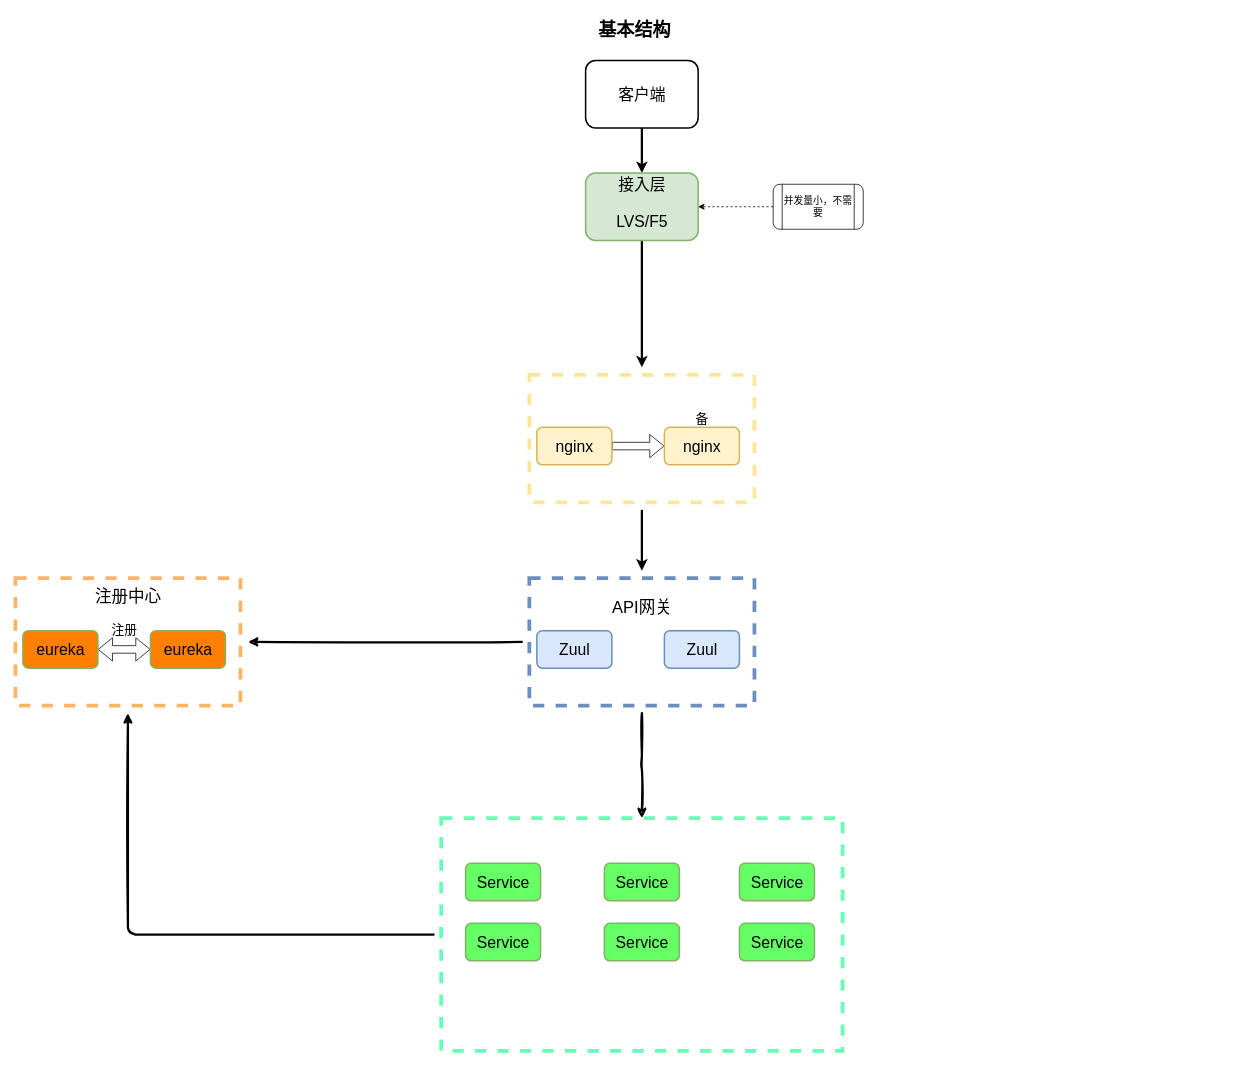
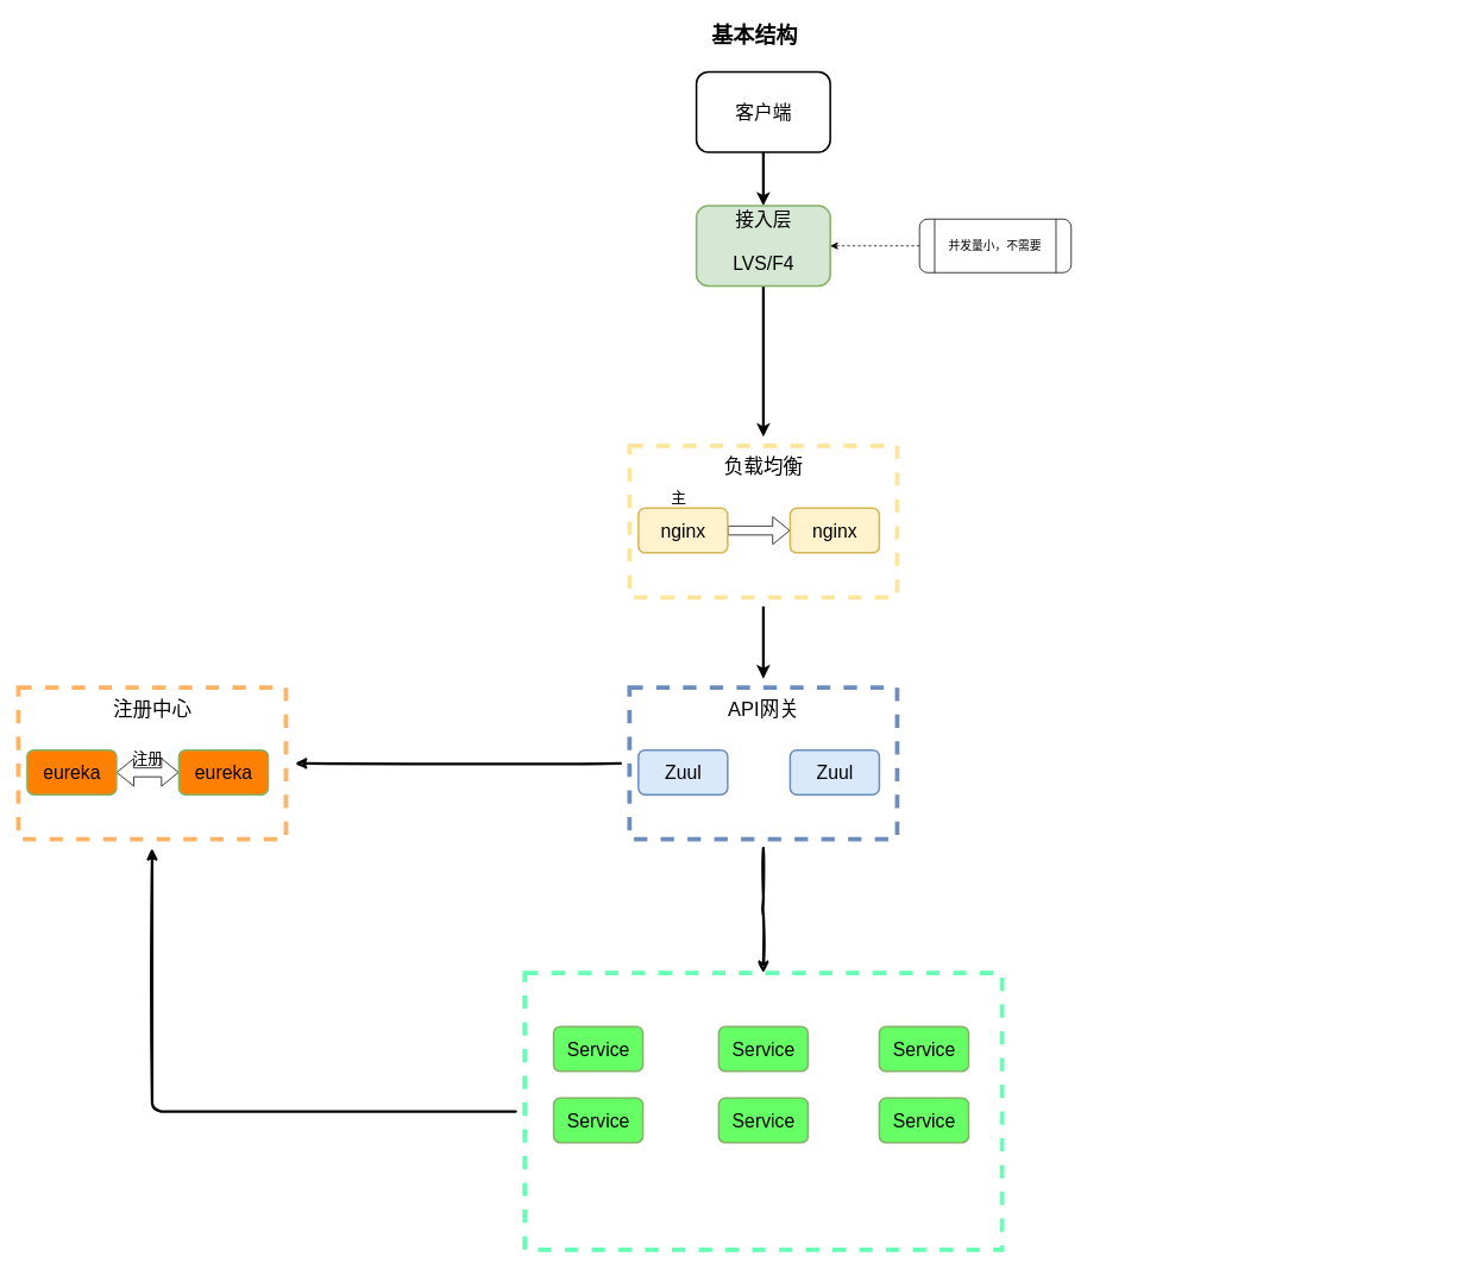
- <mxCell id="15" value="&lt;span&gt;并发量小，不需要&lt;/span&gt;" style="shape=process;whiteSpace=wrap;html=1;backgroundOutline=1;rounded=1;fontSize=13;fontColor=default;" vertex="1" parent="1"><mxGeometry x="1030" y="245" width="120" height="60" as="geometry" /></mxCell>
+ <mxCell id="15" value="&lt;span&gt;并发量小，不需要&lt;/span&gt;" style="shape=process;whiteSpace=wrap;html=1;backgroundOutline=1;rounded=1;fontSize=13;fontColor=default;" vertex="1" parent="1"><mxGeometry x="1030" y="245" width="170" height="60" as="geometry" /></mxCell>
- <mxCell id="13" value="LVS/F5" style="text;html=1;resizable=0;autosize=1;align=center;verticalAlign=middle;points=[];fillColor=none;strokeColor=none;rounded=0;fontSize=21;fontColor=default;" vertex="1" parent="1"><mxGeometry x="815" y="280" width="80" height="30" as="geometry" /></mxCell>
+ <mxCell id="13" value="LVS/F4" style="text;html=1;resizable=0;autosize=1;align=center;verticalAlign=middle;points=[];fillColor=none;strokeColor=none;rounded=0;fontSize=21;fontColor=default;" vertex="1" parent="1"><mxGeometry x="815" y="280" width="80" height="30" as="geometry" /></mxCell>
+ <mxCell id="22" value="&lt;span style=&quot;font-size: 22px&quot;&gt;负载均衡&lt;/span&gt;" style="text;html=1;resizable=0;autosize=1;align=center;verticalAlign=middle;points=[];fillColor=none;strokeColor=none;rounded=0;glass=0;fontSize=15;fontColor=default;" vertex="1" parent="1"><mxGeometry x="805" y="509" width="100" height="30" as="geometry" /></mxCell>
+ <mxCell id="21" value="&lt;font style=&quot;font-size: 17px&quot;&gt;主&lt;/font&gt;" style="text;html=1;resizable=0;autosize=1;align=center;verticalAlign=middle;points=[];fillColor=none;strokeColor=none;rounded=0;glass=0;fontSize=15;fontColor=default;" vertex="1" parent="1"><mxGeometry x="745" y="549" width="30" height="20" as="geometry" /></mxCell>
- <mxCell id="31" value="&lt;font style=&quot;font-size: 17px&quot;&gt;备&lt;/font&gt;" style="text;html=1;resizable=0;autosize=1;align=center;verticalAlign=middle;points=[];fillColor=none;strokeColor=none;rounded=0;glass=0;fontSize=15;fontColor=default;" vertex="1" parent="1"><mxGeometry x="920" y="549" width="30" height="20" as="geometry" /></mxCell>
- <mxCell id="39" value="&lt;span style=&quot;font-size: 22px&quot;&gt;API网关&lt;/span&gt;" style="text;html=1;resizable=0;autosize=1;align=center;verticalAlign=middle;points=[];fillColor=none;strokeColor=none;rounded=0;glass=0;fontSize=15;fontColor=default;" vertex="1" parent="1"><mxGeometry x="810" y="795" width="90" height="30" as="geometry" /></mxCell>
+ <mxCell id="39" value="&lt;span style=&quot;font-size: 22px&quot;&gt;API网关&lt;/span&gt;" style="text;html=1;resizable=0;autosize=1;align=center;verticalAlign=middle;points=[];fillColor=none;strokeColor=none;rounded=0;glass=0;fontSize=15;fontColor=default;" vertex="1" parent="1"><mxGeometry x="810" y="780" width="90" height="30" as="geometry" /></mxCell>
- <mxCell id="29" value="&lt;font style=&quot;font-size: 17px&quot;&gt;注册&lt;/font&gt;" style="text;html=1;resizable=0;autosize=1;align=center;verticalAlign=middle;points=[];fillColor=none;strokeColor=none;rounded=0;glass=0;fontSize=15;fontColor=default;" vertex="1" parent="1"><mxGeometry x="140" y="830" width="50" height="20" as="geometry" /></mxCell>
+ <mxCell id="29" value="&lt;font style=&quot;font-size: 17px&quot;&gt;注册&lt;/font&gt;" style="text;html=1;resizable=0;autosize=1;align=center;verticalAlign=middle;points=[];fillColor=none;strokeColor=none;rounded=0;glass=0;fontSize=15;fontColor=default;" vertex="1" parent="1"><mxGeometry x="140" y="840" width="50" height="20" as="geometry" /></mxCell>
